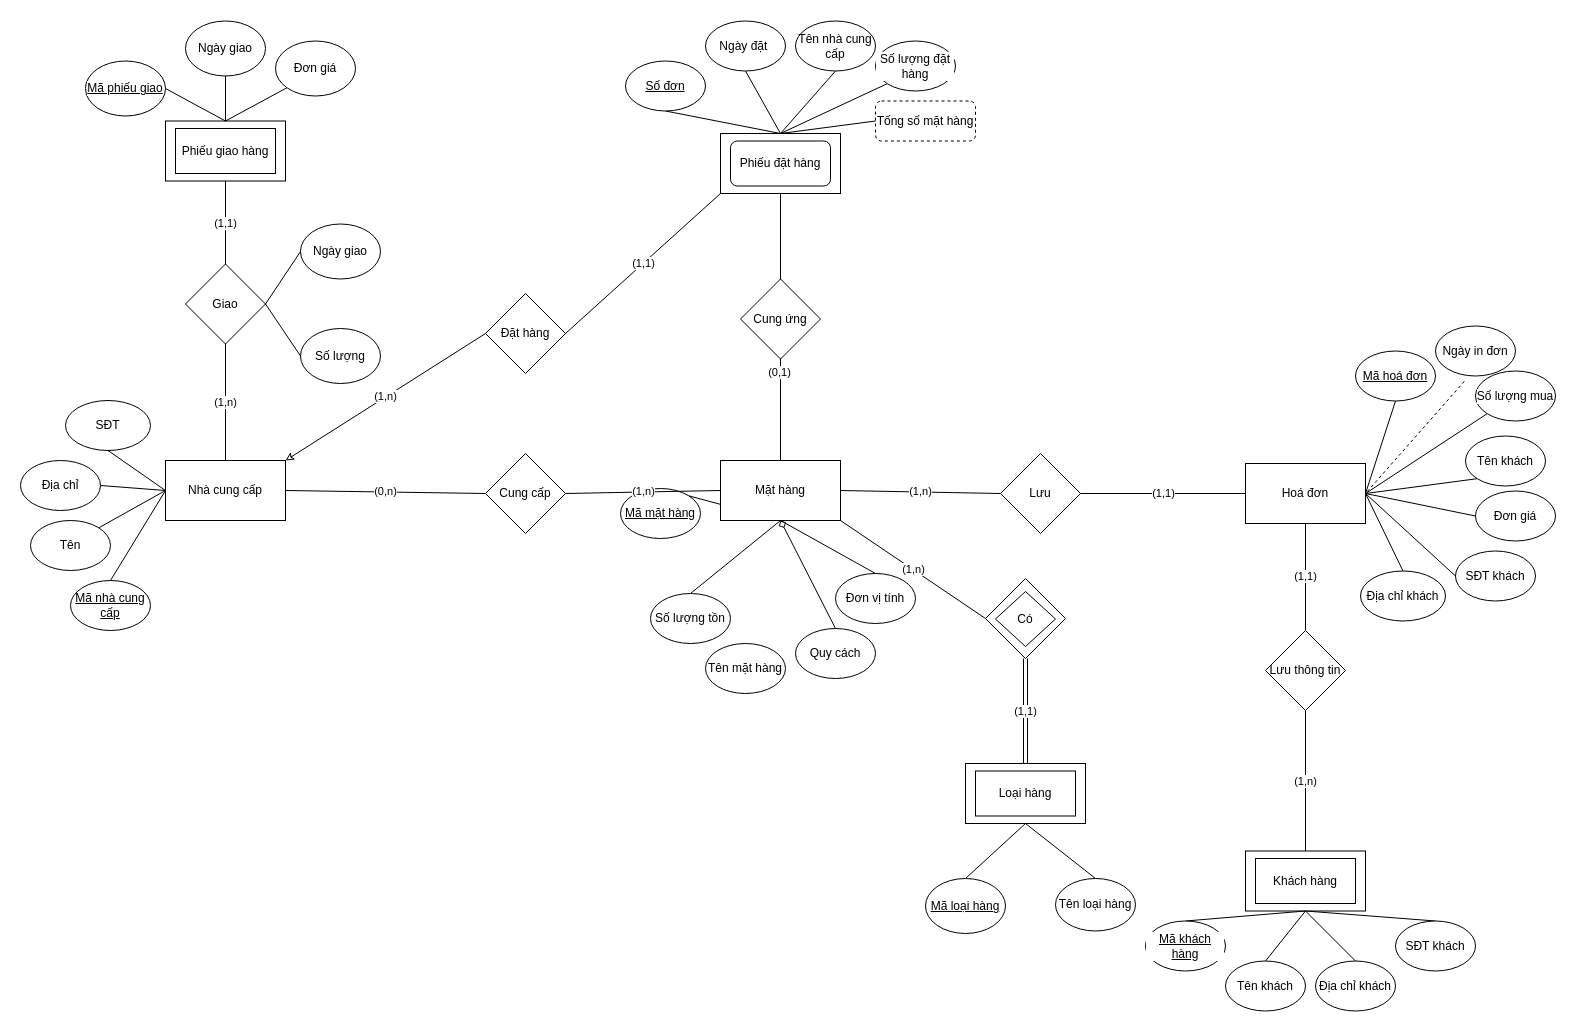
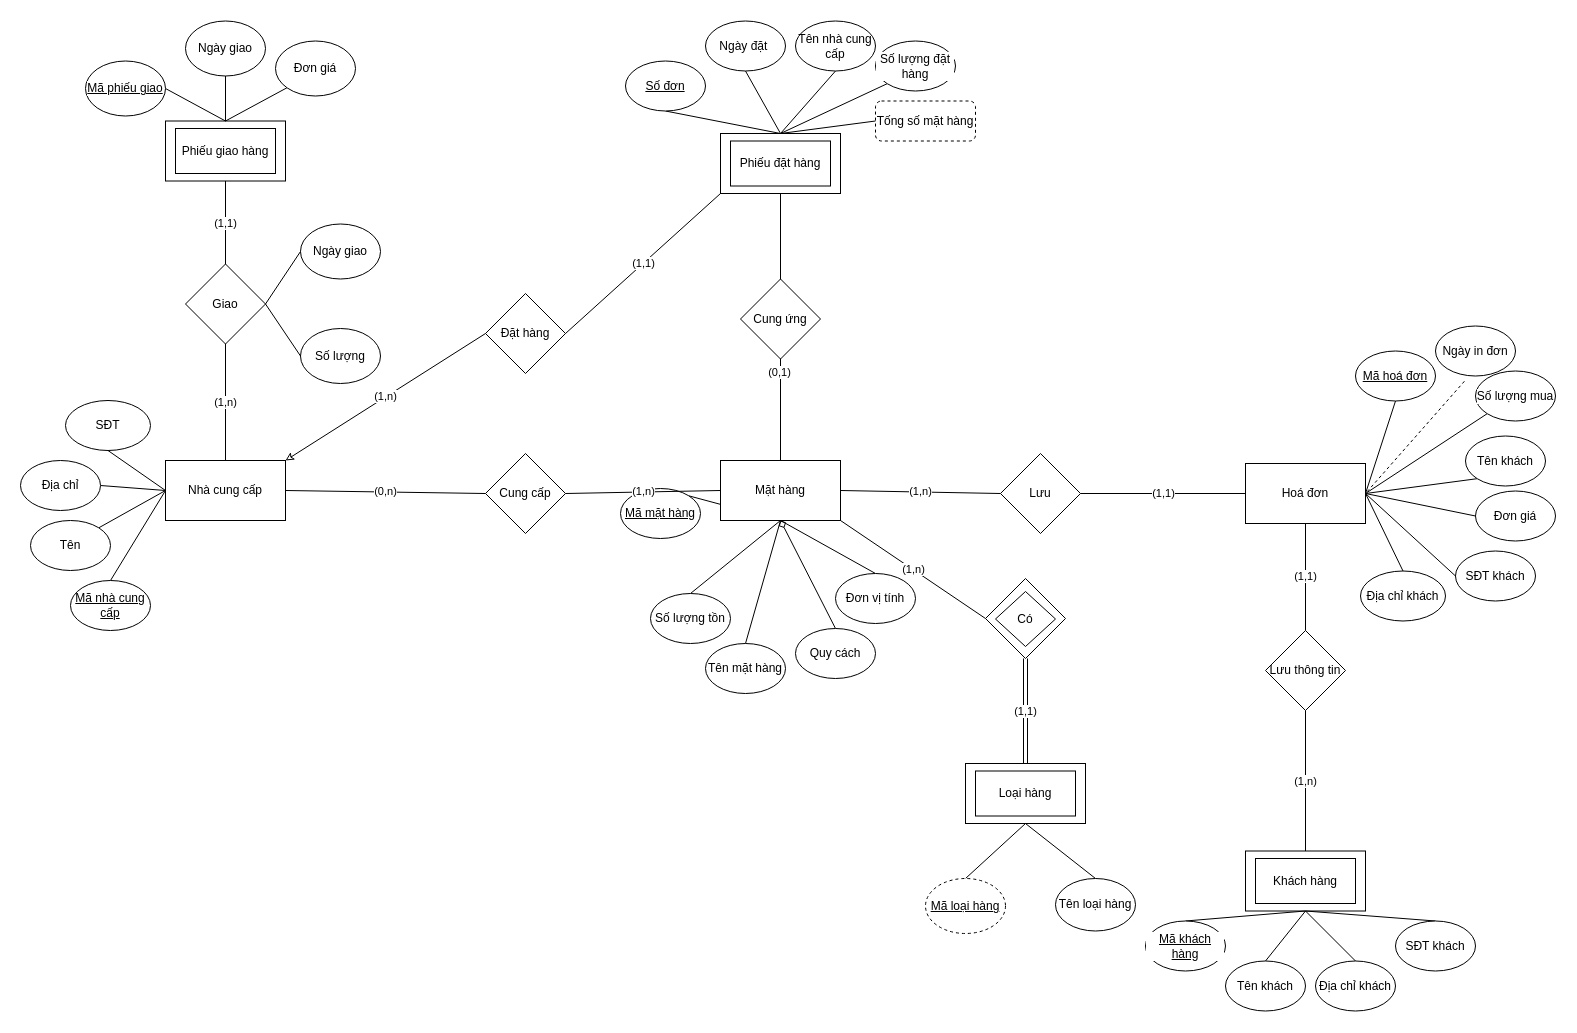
- <mxCell id="83" value="Phiếu đặt hàng" style="whiteSpace=wrap;html=1;rounded=1;" parent="1" vertex="1"><mxGeometry x="730" y="140.5" width="100" height="45" as="geometry" /></mxCell>
+ <mxCell id="83" value="Phiếu đặt hàng" style="rounded=0;whiteSpace=wrap;html=1;" parent="1" vertex="1"><mxGeometry x="730" y="140.5" width="100" height="45" as="geometry" /></mxCell>
+ <mxCell id="13" style="edgeStyle=none;rounded=0;orthogonalLoop=1;jettySize=auto;html=1;exitX=0.5;exitY=1;exitDx=0;exitDy=0;entryX=0.5;entryY=0;entryDx=0;entryDy=0;fontFamily=Helvetica;fontColor=none;endArrow=none;endFill=0;" parent="1" source="15" target="17" edge="1"><mxGeometry relative="1" as="geometry" /></mxCell>
- <mxCell id="25" value="&lt;u&gt;Mã loại hàng&lt;/u&gt;" style="ellipse;whiteSpace=wrap;html=1;labelBackgroundColor=default;labelBorderColor=none;strokeColor=default;strokeWidth=1;fontFamily=Helvetica;fontColor=none;gradientColor=none;" parent="1" vertex="1"><mxGeometry x="925" y="878" width="80" height="55" as="geometry" /></mxCell>
+ <mxCell id="25" value="&lt;u&gt;Mã loại hàng&lt;/u&gt;" style="ellipse;whiteSpace=wrap;html=1;labelBackgroundColor=default;labelBorderColor=none;strokeColor=default;strokeWidth=1;fontFamily=Helvetica;fontColor=none;gradientColor=none;dashed=1;" parent="1" vertex="1"><mxGeometry x="925" y="878" width="80" height="55" as="geometry" /></mxCell>
